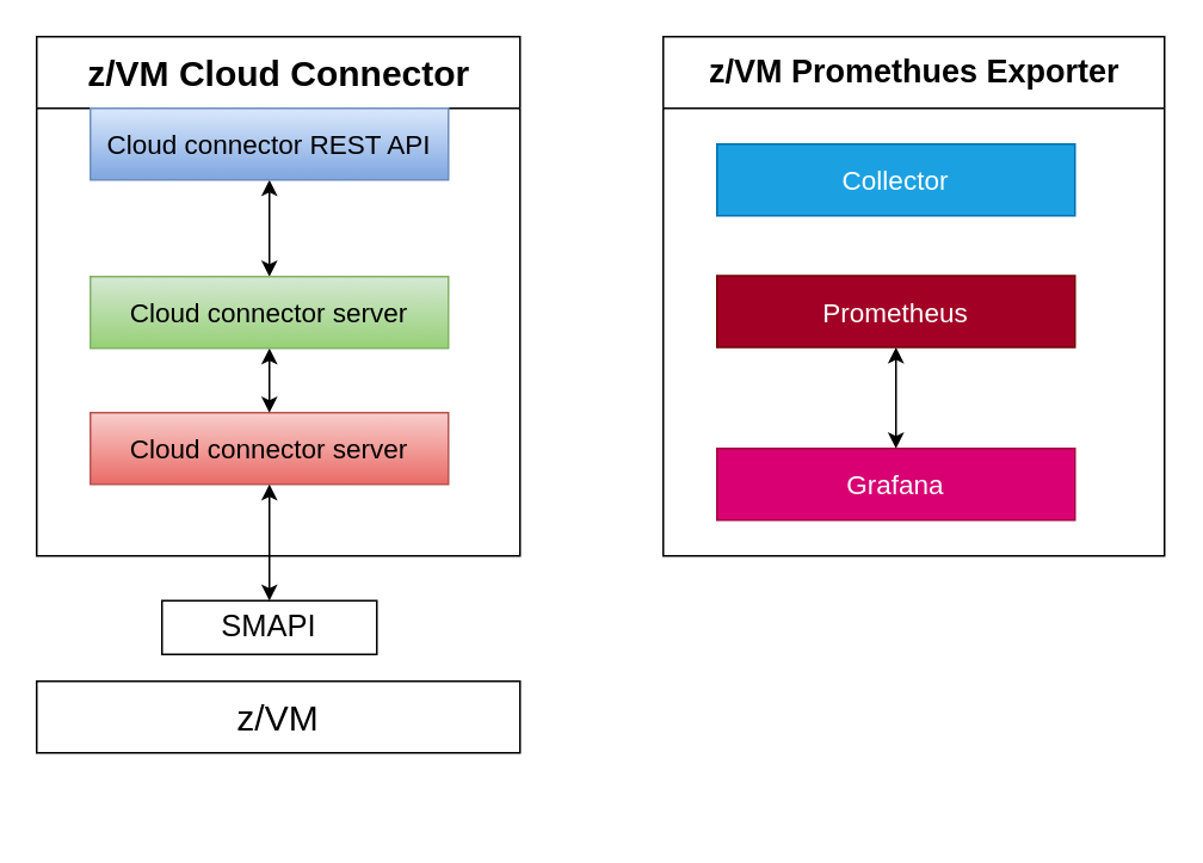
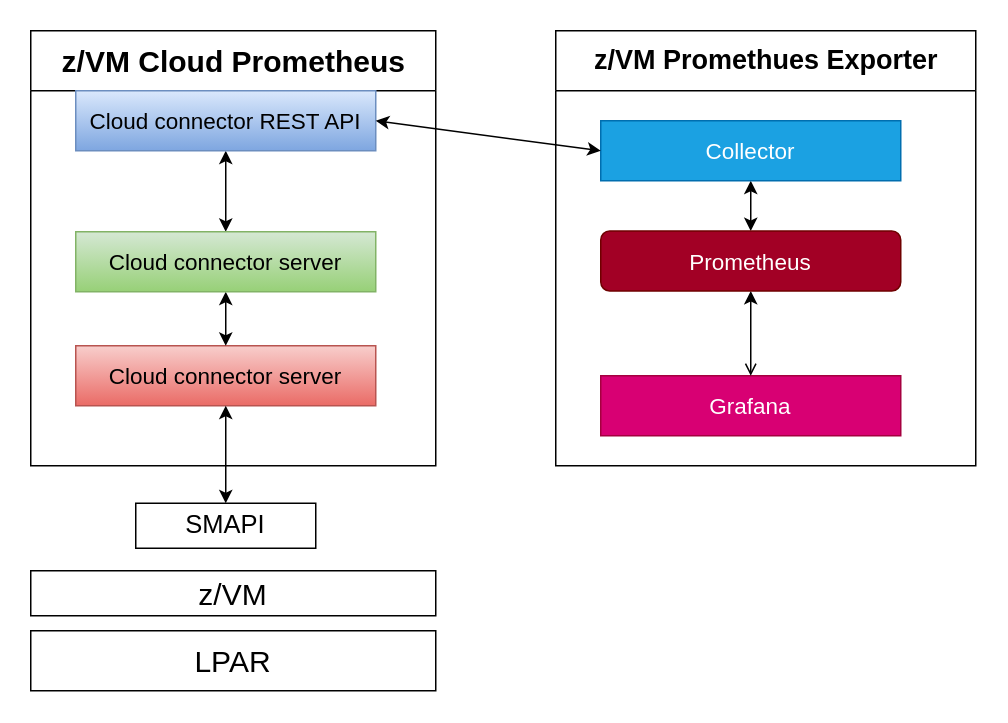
- <mxCell id="2" value="&lt;font style=&quot;font-size: 20px&quot;&gt;z/VM Cloud Connector&lt;/font&gt;" style="swimlane;html=1;startSize=40;horizontal=1;containerType=tree;" vertex="1" parent="1"><mxGeometry x="20" y="20" width="270" height="290" as="geometry"><mxRectangle x="110" y="190" width="250" height="30" as="alternateBounds" /></mxGeometry></mxCell>
+ <mxCell id="2" value="&lt;font style=&quot;font-size: 20px&quot;&gt;z/VM Cloud Prometheus&lt;/font&gt;" style="swimlane;html=1;startSize=40;horizontal=1;containerType=tree;" vertex="1" parent="1"><mxGeometry x="20" y="20" width="270" height="290" as="geometry"><mxRectangle x="110" y="190" width="250" height="30" as="alternateBounds" /></mxGeometry></mxCell>
+ <mxCell id="14" value="" style="endArrow=classic;startArrow=classic;html=1;exitX=1;exitY=0.5;exitDx=0;exitDy=0;entryX=0;entryY=0.5;entryDx=0;entryDy=0;" edge="1" parent="1" source="4" target="10"><mxGeometry width="50" height="50" relative="1" as="geometry"><mxPoint x="320" y="130" as="sourcePoint" /><mxPoint x="370" y="80" as="targetPoint" /></mxGeometry></mxCell>
+ <mxCell id="9" value="" style="endArrow=classic;startArrow=classic;html=1;fontFamily=Helvetica;fontSize=11;fontColor=#000000;align=center;strokeColor=#000000;edgeStyle=elbowEdgeStyle;elbow=vertical;" edge="1" parent="8" source="10" target="13"><mxGeometry relative="1" as="geometry" /></mxCell>
- <mxCell id="13" value="&lt;font style=&quot;font-size: 15px&quot;&gt;Prometheus&lt;br&gt;&lt;/font&gt;" style="whiteSpace=wrap;html=1;treeFolding=1;treeMoving=1;newEdgeStyle={&quot;edgeStyle&quot;:&quot;elbowEdgeStyle&quot;,&quot;startArrow&quot;:&quot;none&quot;,&quot;endArrow&quot;:&quot;none&quot;};fillColor=#a20025;strokeColor=#6F0000;fontColor=#ffffff;" vertex="1" parent="8"><mxGeometry x="30" y="133.5" width="200" height="40" as="geometry" /></mxCell>
+ <mxCell id="13" value="&lt;font style=&quot;font-size: 15px&quot;&gt;Prometheus&lt;br&gt;&lt;/font&gt;" style="whiteSpace=wrap;html=1;treeFolding=1;treeMoving=1;newEdgeStyle={&quot;edgeStyle&quot;:&quot;elbowEdgeStyle&quot;,&quot;startArrow&quot;:&quot;none&quot;,&quot;endArrow&quot;:&quot;none&quot;};fillColor=#a20025;strokeColor=#6F0000;fontColor=#ffffff;rounded=1;" vertex="1" parent="8"><mxGeometry x="30" y="133.5" width="200" height="40" as="geometry" /></mxCell>
- <mxCell id="12" value="" style="endArrow=classic;startArrow=classic;html=1;fontFamily=Helvetica;fontSize=11;fontColor=#000000;align=center;strokeColor=#000000;edgeStyle=elbowEdgeStyle;elbow=vertical;" edge="1" parent="8" source="13" target="11"><mxGeometry relative="1" as="geometry"><mxPoint x="260" y="280" as="sourcePoint" /></mxGeometry></mxCell>
+ <mxCell id="12" value="" style="endArrow=open;startArrow=classic;html=1;fontFamily=Helvetica;fontSize=11;fontColor=#000000;align=center;strokeColor=#000000;edgeStyle=elbowEdgeStyle;elbow=vertical;" edge="1" parent="8" source="13" target="11"><mxGeometry relative="1" as="geometry"><mxPoint x="260" y="280" as="sourcePoint" /></mxGeometry></mxCell>
- <mxCell id="15" value="&lt;font style=&quot;font-size: 20px&quot;&gt;z/VM&lt;/font&gt;" style="rounded=0;whiteSpace=wrap;html=1;" vertex="1" parent="1"><mxGeometry x="20" y="380" width="270" height="40" as="geometry" /></mxCell>
+ <mxCell id="15" value="&lt;font style=&quot;font-size: 20px&quot;&gt;z/VM&lt;/font&gt;" style="rounded=0;whiteSpace=wrap;html=1;" vertex="1" parent="1"><mxGeometry x="20" y="380" width="270" height="30" as="geometry" /></mxCell>
+ <mxCell id="16" value="&lt;font style=&quot;font-size: 20px&quot;&gt;LPAR&lt;/font&gt;" style="rounded=0;whiteSpace=wrap;html=1;" vertex="1" parent="1"><mxGeometry x="20" y="420" width="270" height="40" as="geometry" /></mxCell>
